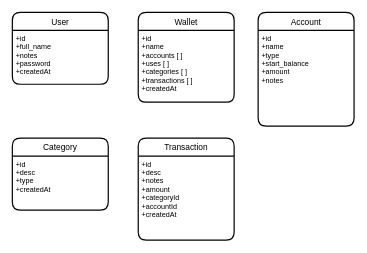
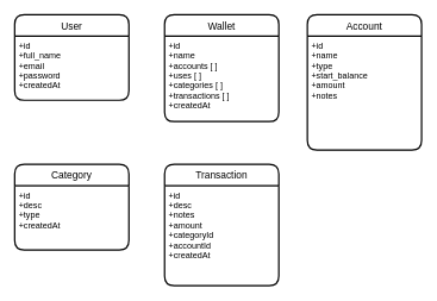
- <mxCell id="3" value="+id&#10;+full_name&#10;+notes&#10;+password&#10;+createdAt" style="align=left;strokeColor=none;fillColor=none;spacingLeft=4;fontSize=12;verticalAlign=top;resizable=0;rotatable=0;part=1;" vertex="1" parent="2"><mxGeometry y="30" width="160" height="90" as="geometry" /></mxCell>
+ <mxCell id="3" value="+id&#10;+full_name&#10;+email&#10;+password&#10;+createdAt" style="align=left;strokeColor=none;fillColor=none;spacingLeft=4;fontSize=12;verticalAlign=top;resizable=0;rotatable=0;part=1;" vertex="1" parent="2"><mxGeometry y="30" width="160" height="90" as="geometry" /></mxCell>
